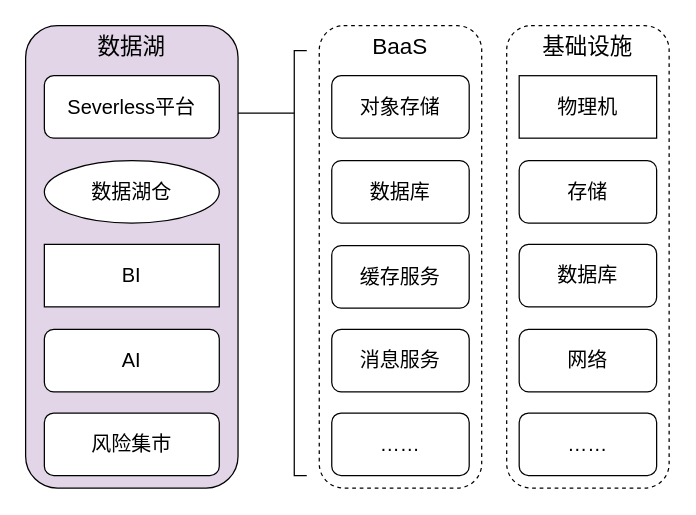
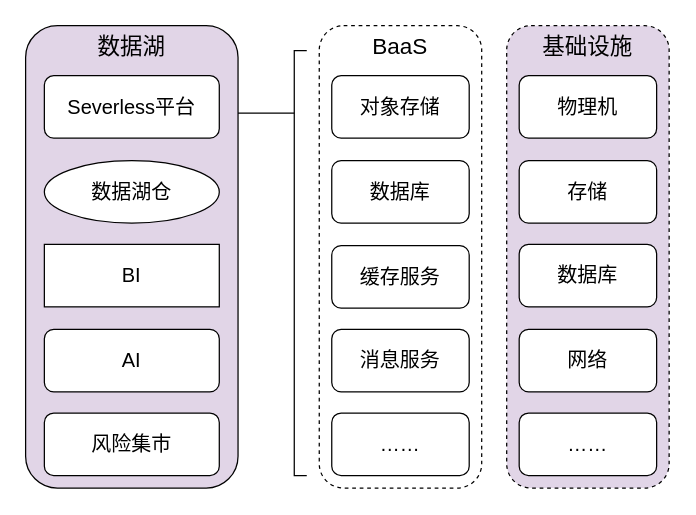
- <mxCell id="2" value="基础设施" style="rounded=1;whiteSpace=wrap;html=1;strokeColor=default;strokeWidth=1;fontSize=18;dashed=1;verticalAlign=top;" vertex="1" parent="1"><mxGeometry x="405" y="20" width="130" height="370" as="geometry" /></mxCell>
+ <mxCell id="2" value="基础设施" style="rounded=1;whiteSpace=wrap;html=1;strokeColor=default;strokeWidth=1;fontSize=18;dashed=1;verticalAlign=top;fillColor=#e1d5e7;" vertex="1" parent="1"><mxGeometry x="405" y="20" width="130" height="370" as="geometry" /></mxCell>
- <mxCell id="10" value="物理机" style="whiteSpace=wrap;html=1;strokeColor=default;strokeWidth=1;fontSize=16;rounded=0;" vertex="1" parent="1"><mxGeometry x="415" y="60" width="110" height="50" as="geometry" /></mxCell>
+ <mxCell id="10" value="物理机" style="rounded=1;whiteSpace=wrap;html=1;strokeColor=default;strokeWidth=1;fontSize=16;" vertex="1" parent="1"><mxGeometry x="415" y="60" width="110" height="50" as="geometry" /></mxCell>
